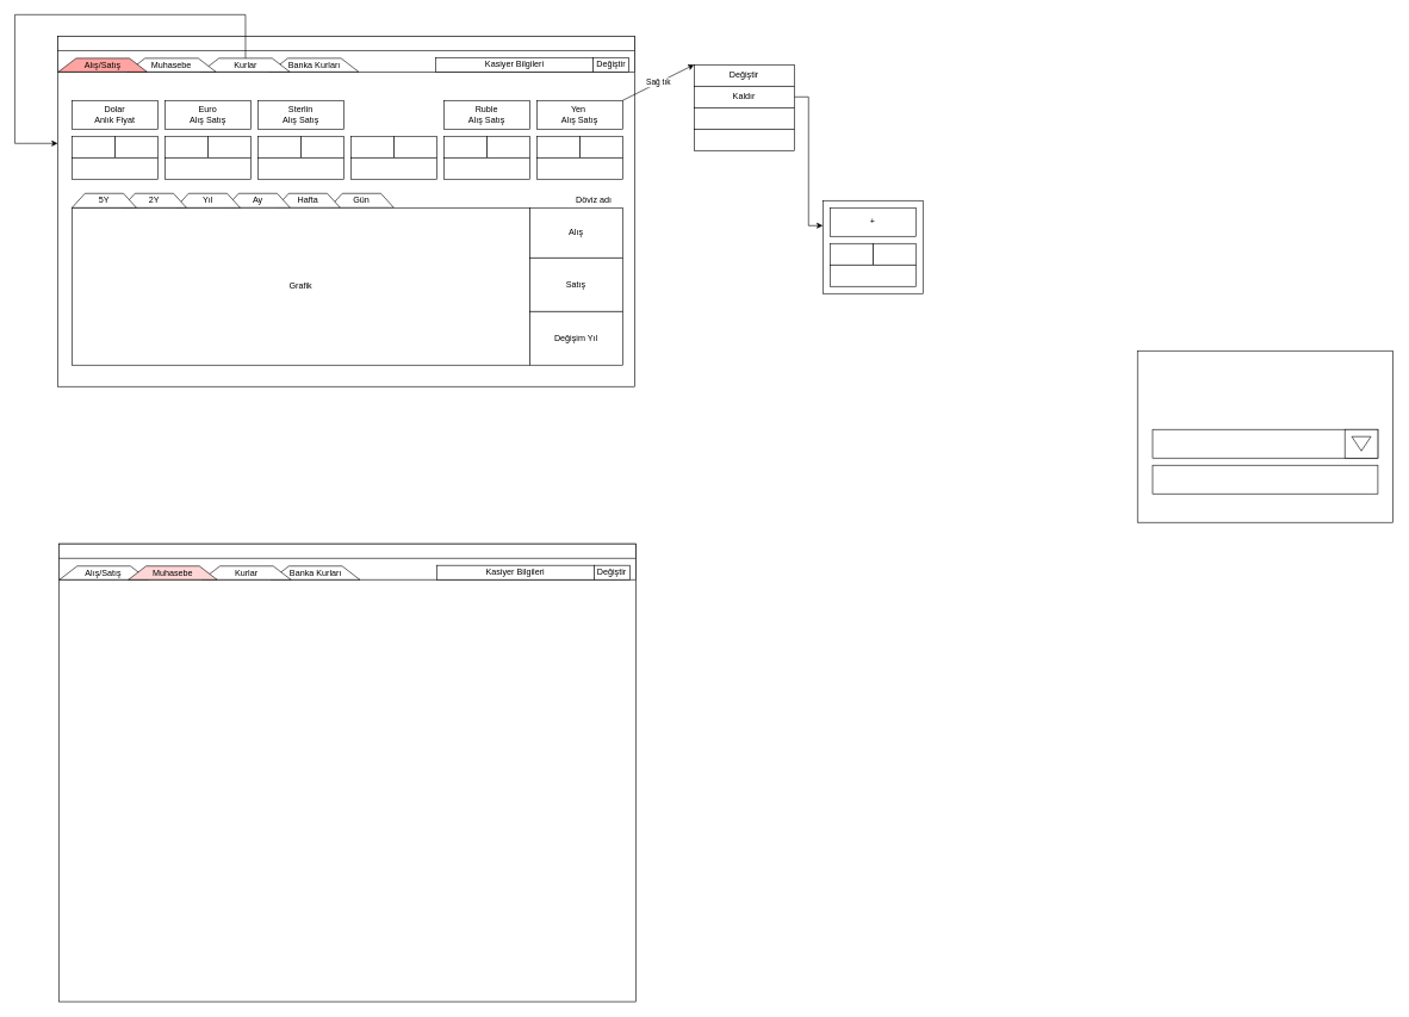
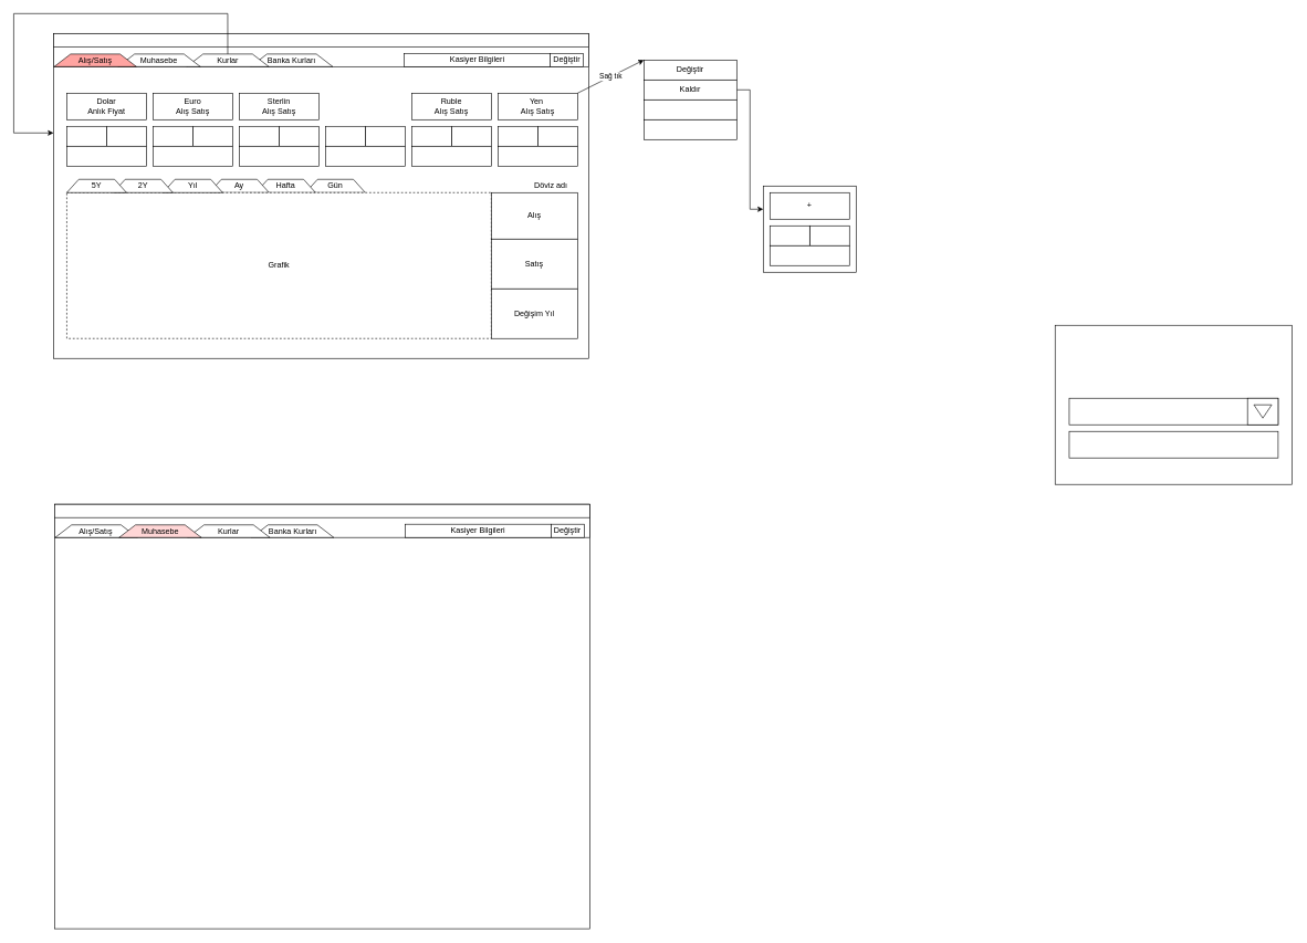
- <mxCell id="30" value="Grafik" style="rounded=0;whiteSpace=wrap;html=1;" parent="1" vertex="1"><mxGeometry x="100" y="290" width="640" height="220" as="geometry" /></mxCell>
+ <mxCell id="30" value="Grafik" style="rounded=0;whiteSpace=wrap;html=1;dashed=1;" parent="1" vertex="1"><mxGeometry x="100" y="290" width="640" height="220" as="geometry" /></mxCell>
